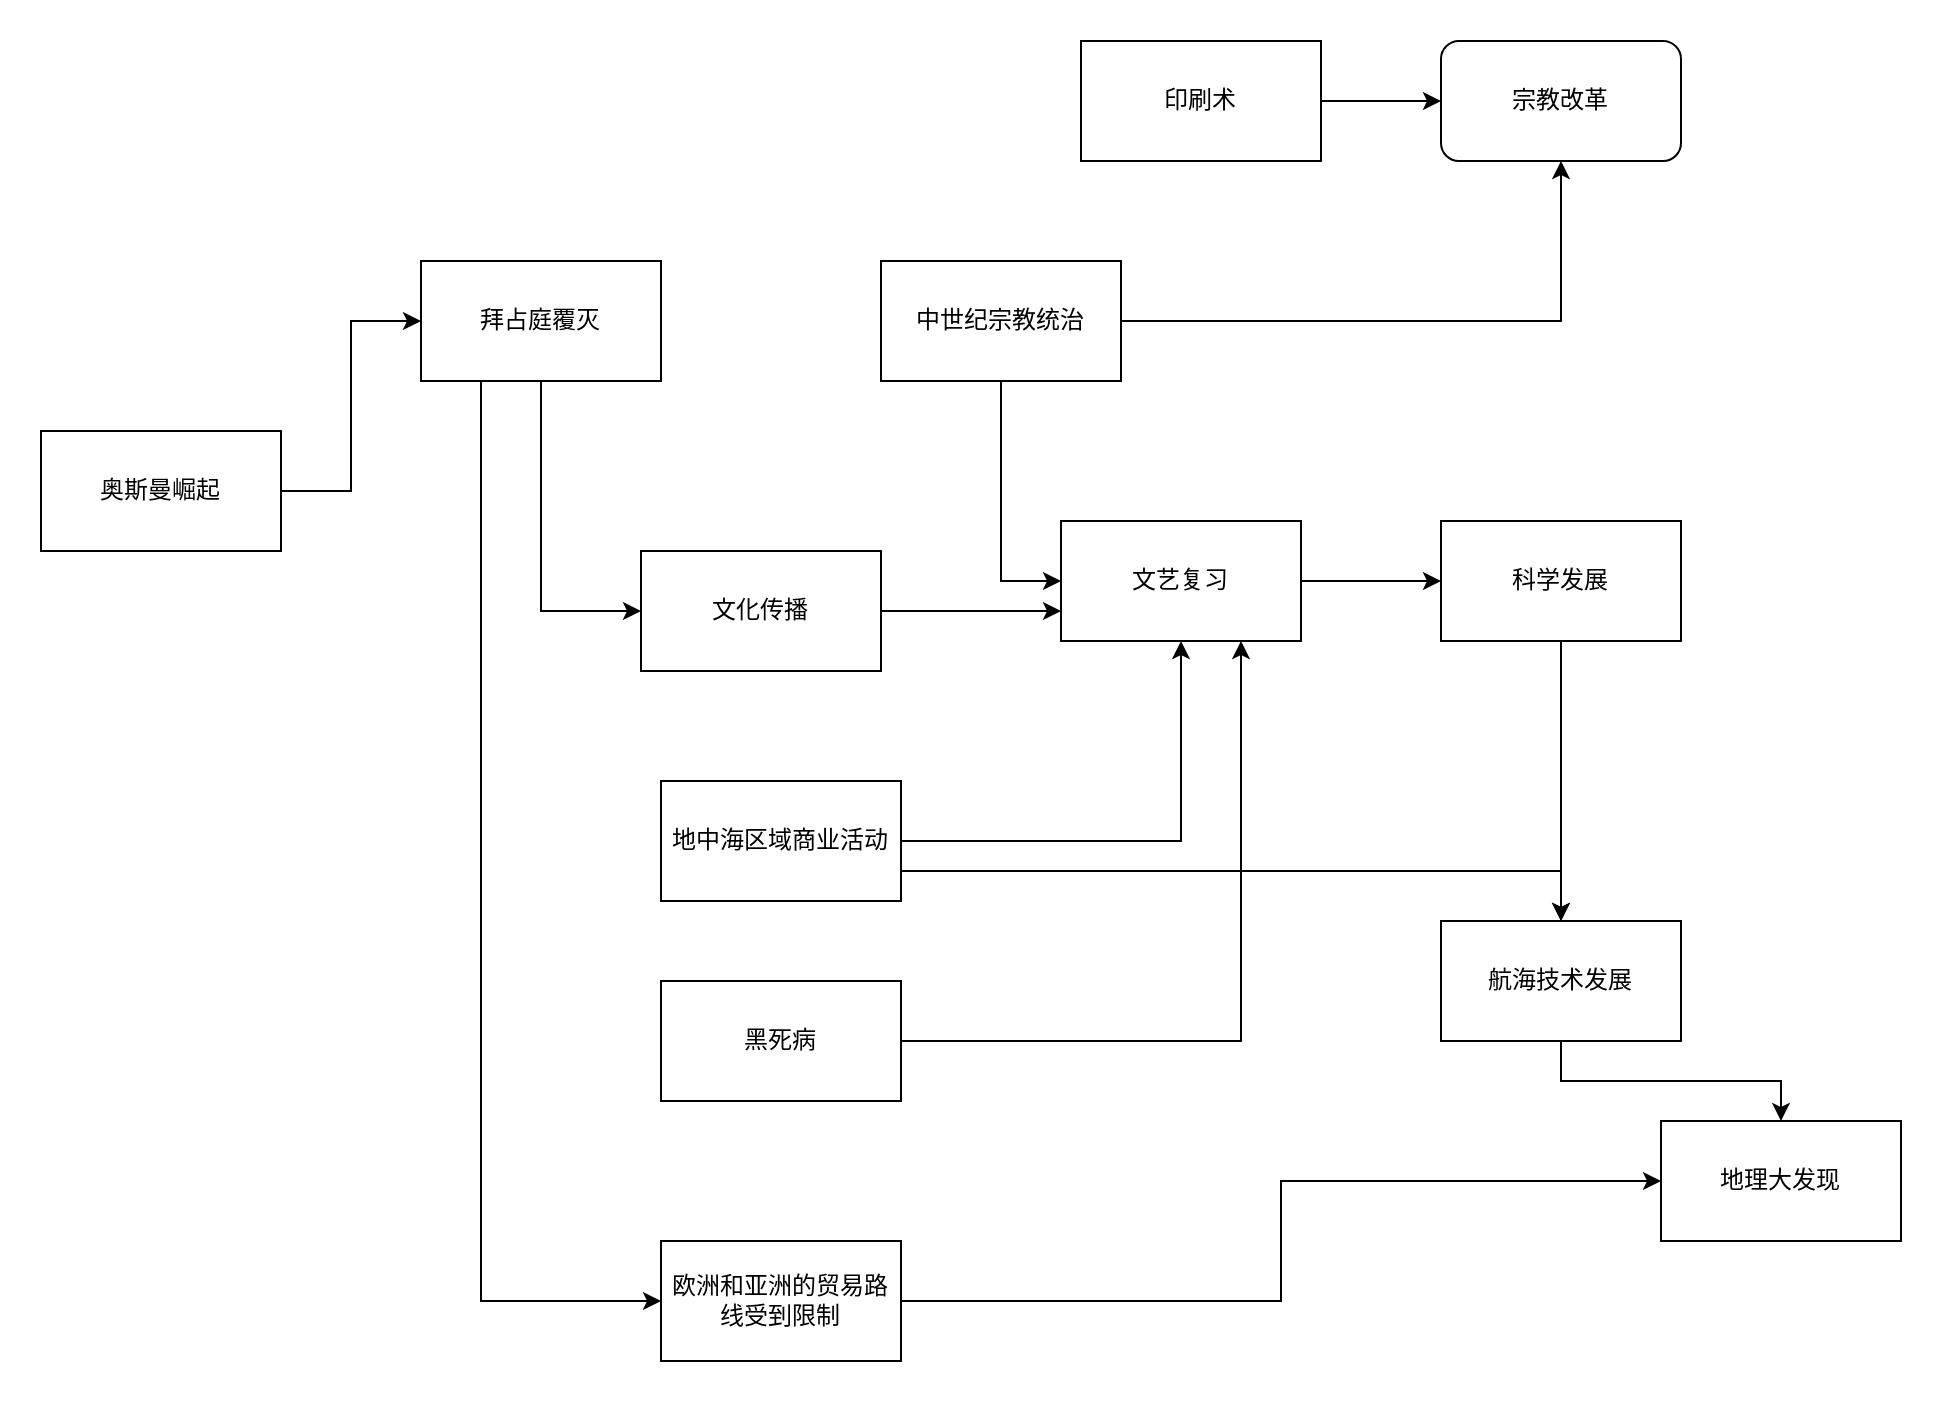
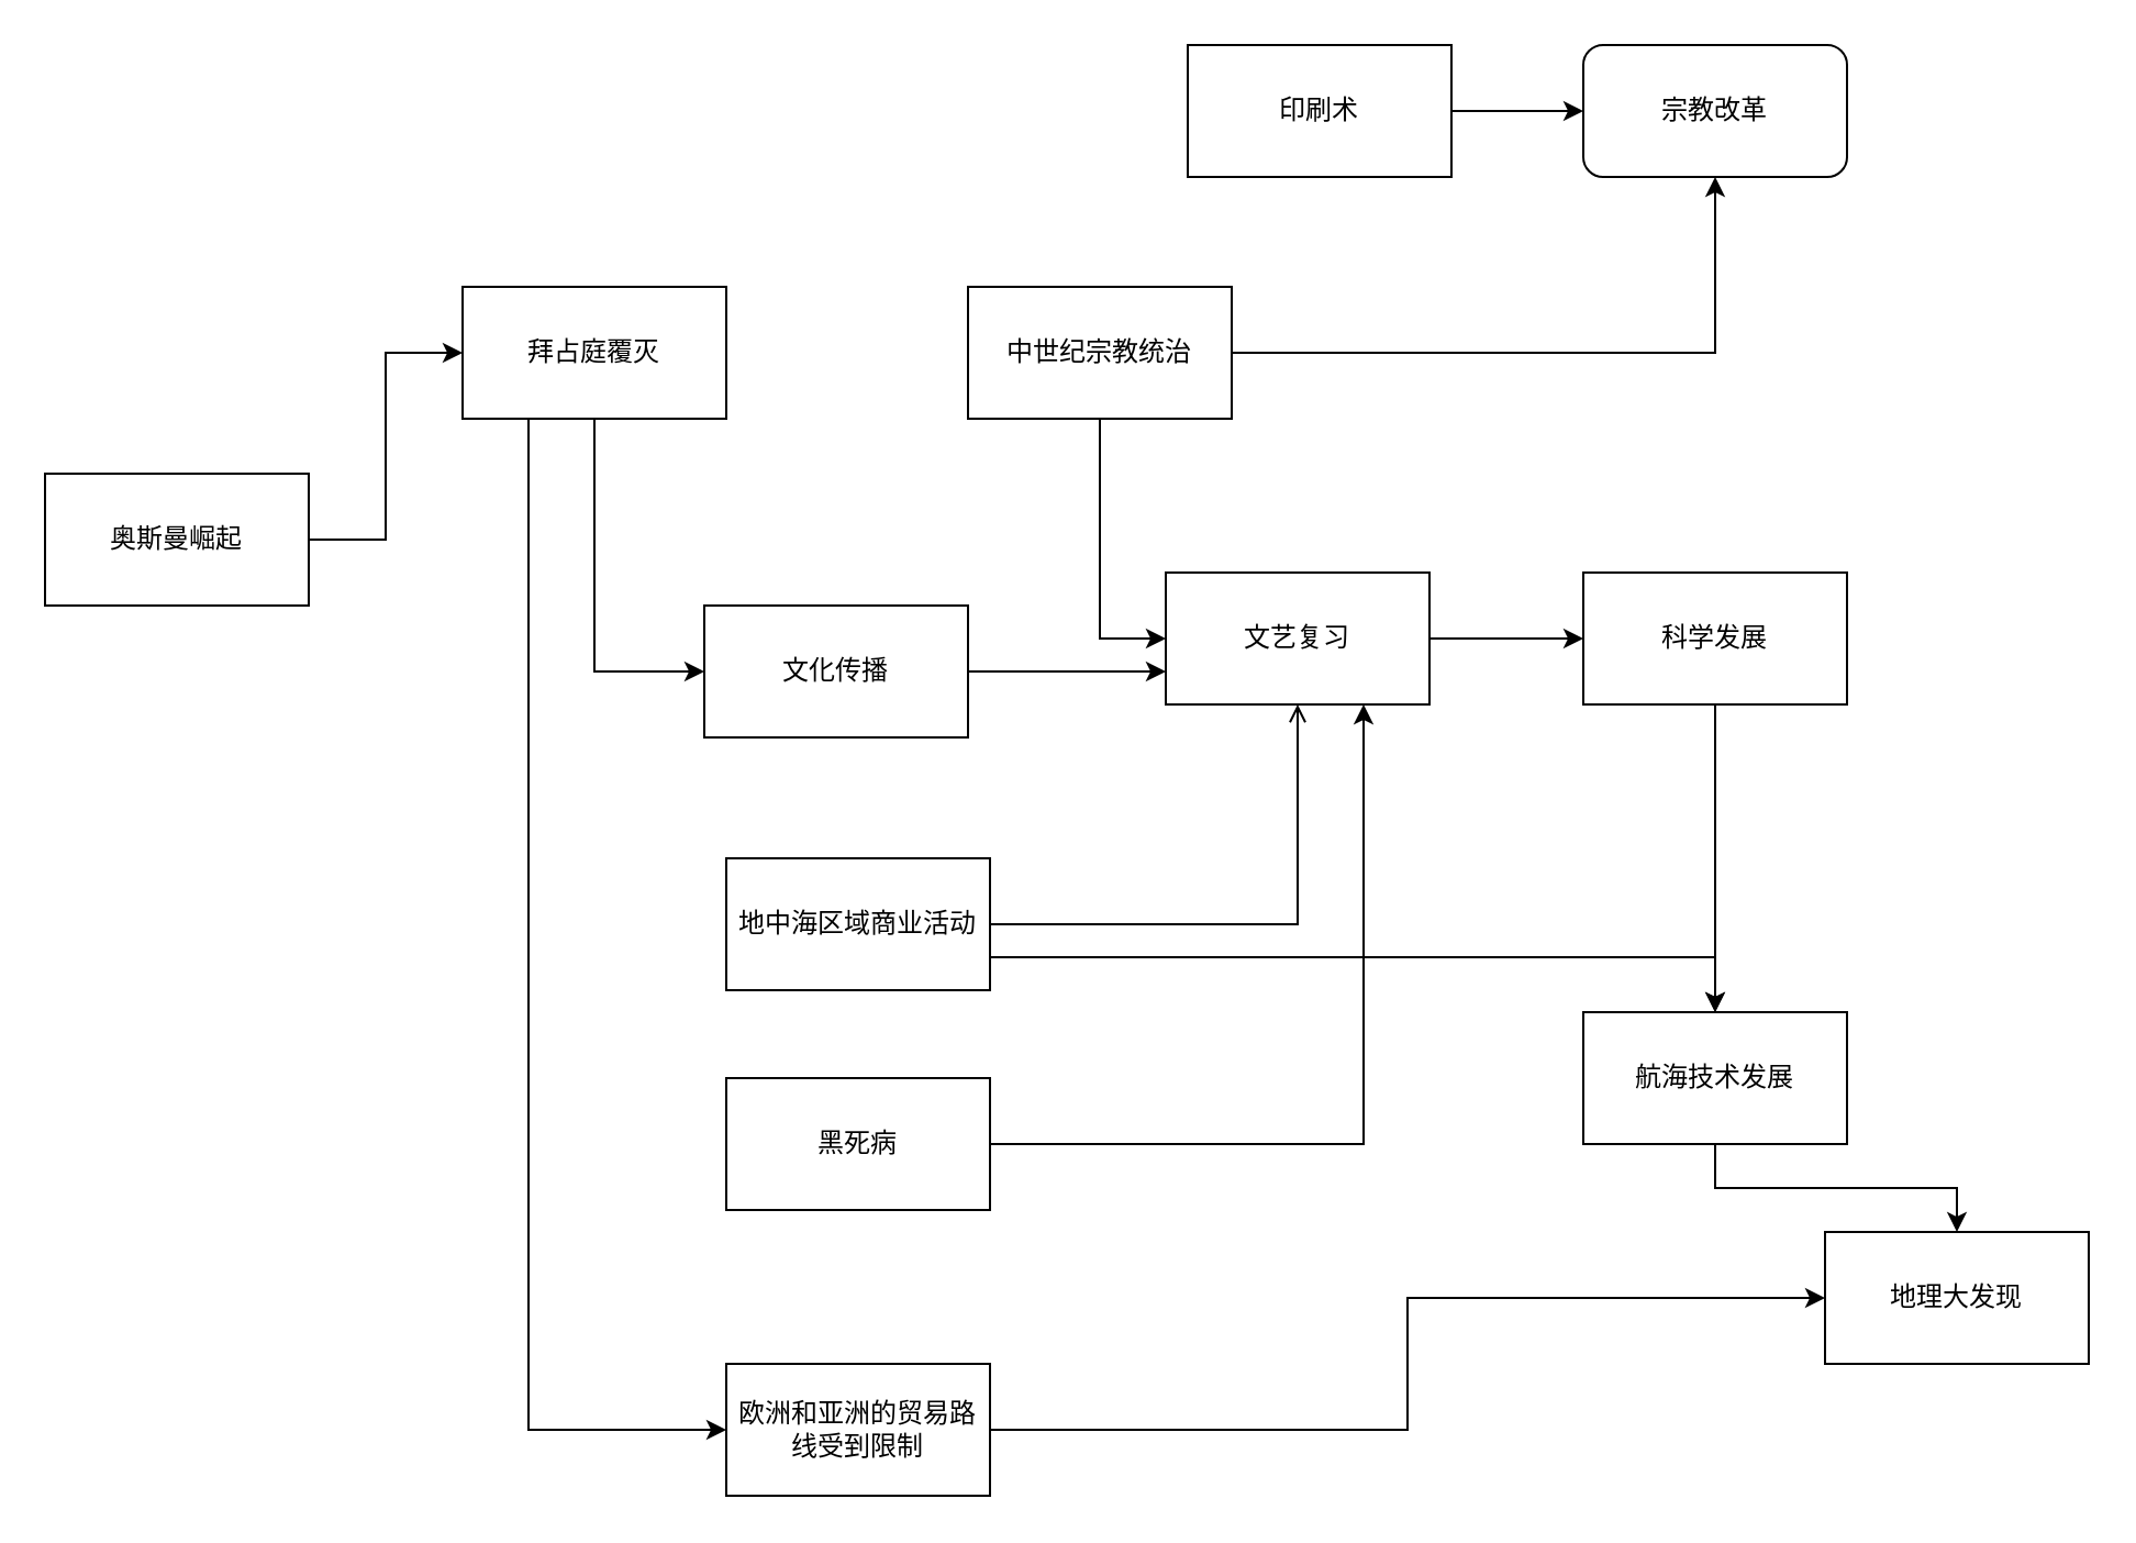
- <mxCell id="16" style="edgeStyle=orthogonalEdgeStyle;rounded=0;orthogonalLoop=1;jettySize=auto;html=1;entryX=0.5;entryY=1;entryDx=0;entryDy=0;" edge="1" parent="1" source="18" target="3"><mxGeometry relative="1" as="geometry" /></mxCell>
+ <mxCell id="16" style="edgeStyle=orthogonalEdgeStyle;rounded=0;orthogonalLoop=1;jettySize=auto;html=1;entryX=0.5;entryY=1;entryDx=0;entryDy=0;endArrow=open;" edge="1" parent="1" source="18" target="3"><mxGeometry relative="1" as="geometry" /></mxCell>
